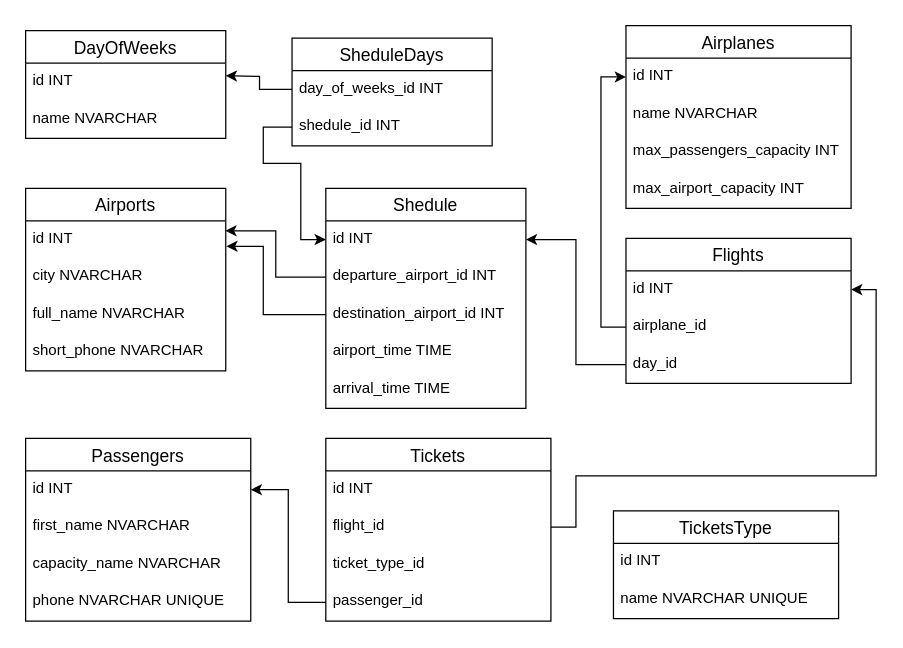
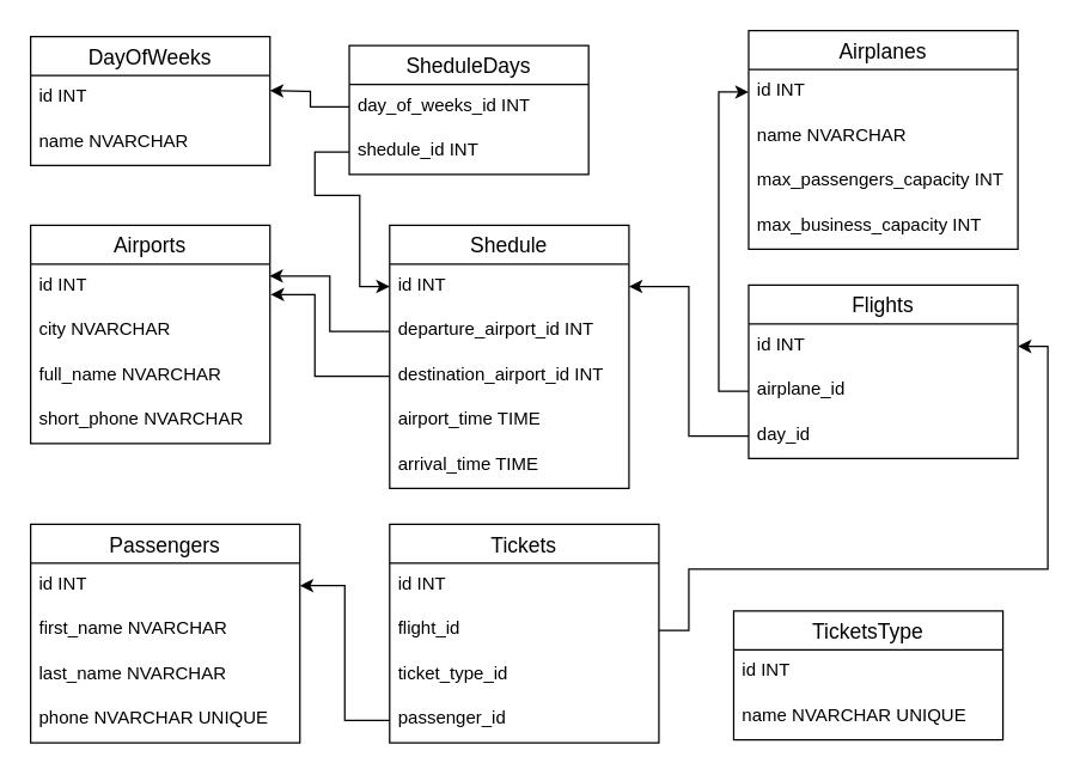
- <mxCell id="27" value="max_airport_capacity INT" style="text;strokeColor=none;fillColor=none;spacingLeft=4;spacingRight=4;overflow=hidden;rotatable=0;points=[[0,0.5],[1,0.5]];portConstraint=eastwest;fontSize=12;whiteSpace=wrap;html=1;" vertex="1" parent="23"><mxGeometry y="116" width="180" height="30" as="geometry" /></mxCell>
+ <mxCell id="27" value="max_business_capacity INT" style="text;strokeColor=none;fillColor=none;spacingLeft=4;spacingRight=4;overflow=hidden;rotatable=0;points=[[0,0.5],[1,0.5]];portConstraint=eastwest;fontSize=12;whiteSpace=wrap;html=1;" vertex="1" parent="23"><mxGeometry y="116" width="180" height="30" as="geometry" /></mxCell>
- <mxCell id="40" value="capacity_name NVARCHAR" style="text;strokeColor=none;fillColor=none;spacingLeft=4;spacingRight=4;overflow=hidden;rotatable=0;points=[[0,0.5],[1,0.5]];portConstraint=eastwest;fontSize=12;whiteSpace=wrap;html=1;" vertex="1" parent="37"><mxGeometry y="86" width="180" height="30" as="geometry" /></mxCell>
+ <mxCell id="40" value="last_name NVARCHAR" style="text;strokeColor=none;fillColor=none;spacingLeft=4;spacingRight=4;overflow=hidden;rotatable=0;points=[[0,0.5],[1,0.5]];portConstraint=eastwest;fontSize=12;whiteSpace=wrap;html=1;" vertex="1" parent="37"><mxGeometry y="86" width="180" height="30" as="geometry" /></mxCell>
